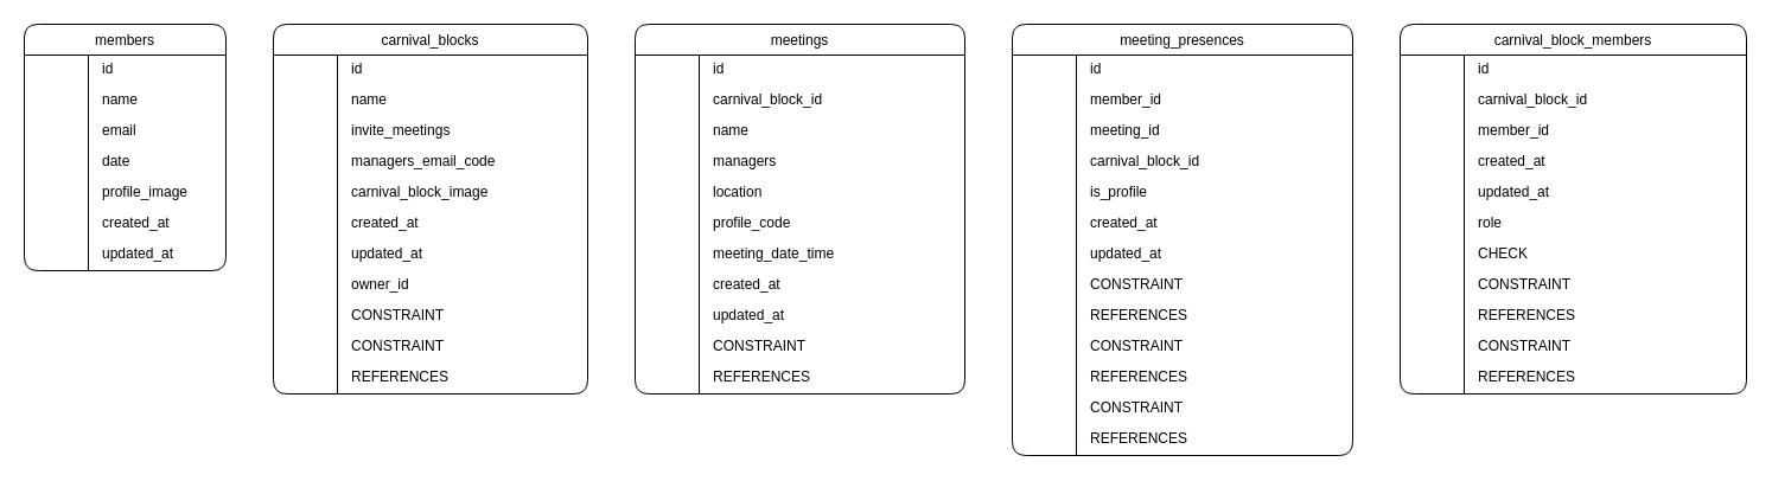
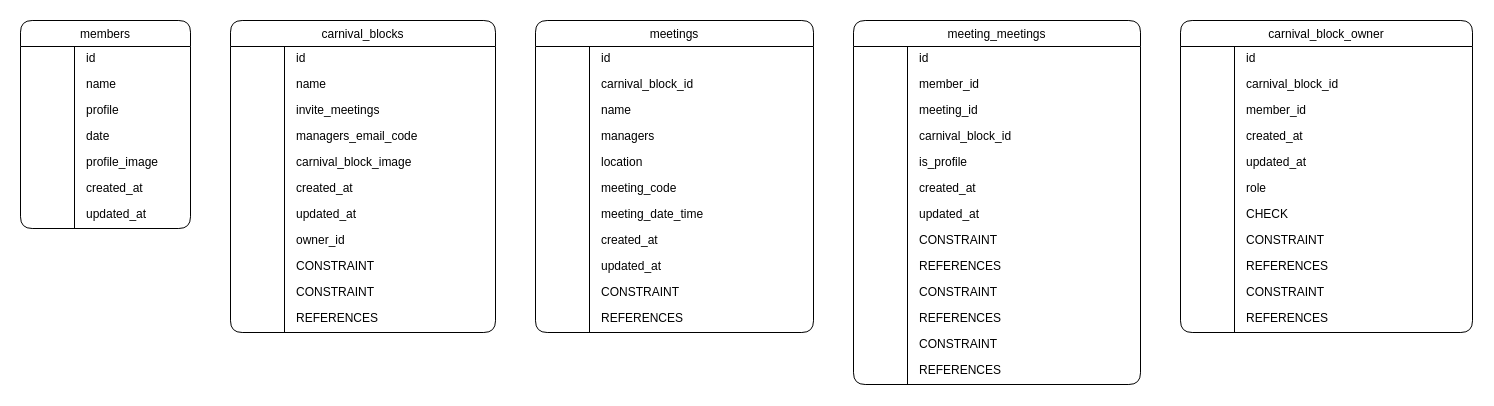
- <mxCell id="63" value="meeting_presences" style="swimlane;fontStyle=0;childLayout=stackLayout;horizontal=1;startSize=26;horizontalStack=0;resizeParent=1;resizeLast=0;collapsible=1;marginBottom=0;swimlaneFillColor=default;align=center;labelBackgroundColor=none;rounded=1;" vertex="1" parent="1"><mxGeometry x="853" y="20" width="287" height="364" as="geometry" /></mxCell>
+ <mxCell id="63" value="meeting_meetings" style="swimlane;fontStyle=0;childLayout=stackLayout;horizontal=1;startSize=26;horizontalStack=0;resizeParent=1;resizeLast=0;collapsible=1;marginBottom=0;swimlaneFillColor=default;align=center;labelBackgroundColor=none;rounded=1;" vertex="1" parent="1"><mxGeometry x="853" y="20" width="287" height="364" as="geometry" /></mxCell>
- <mxCell id="90" value="carnival_block_members" style="swimlane;fontStyle=0;childLayout=stackLayout;horizontal=1;startSize=26;horizontalStack=0;resizeParent=1;resizeLast=0;collapsible=1;marginBottom=0;swimlaneFillColor=default;align=center;labelBackgroundColor=none;rounded=1;" vertex="1" parent="1"><mxGeometry x="1180" y="20" width="292" height="312" as="geometry" /></mxCell>
+ <mxCell id="90" value="carnival_block_owner" style="swimlane;fontStyle=0;childLayout=stackLayout;horizontal=1;startSize=26;horizontalStack=0;resizeParent=1;resizeLast=0;collapsible=1;marginBottom=0;swimlaneFillColor=default;align=center;labelBackgroundColor=none;rounded=1;" vertex="1" parent="1"><mxGeometry x="1180" y="20" width="292" height="312" as="geometry" /></mxCell>
- <mxCell id="7" value="email" style="shape=partialRectangle;top=0;left=0;right=0;bottom=0;align=left;verticalAlign=top;spacingTop=-2;fillColor=none;spacingLeft=64;spacingRight=4;overflow=hidden;rotatable=0;points=[[0,0.5],[1,0.5]];portConstraint=eastwest;dropTarget=0;labelBackgroundColor=none;rounded=1;" vertex="1" parent="2"><mxGeometry y="78" width="170" height="26" as="geometry" /></mxCell>
+ <mxCell id="7" value="profile" style="shape=partialRectangle;top=0;left=0;right=0;bottom=0;align=left;verticalAlign=top;spacingTop=-2;fillColor=none;spacingLeft=64;spacingRight=4;overflow=hidden;rotatable=0;points=[[0,0.5],[1,0.5]];portConstraint=eastwest;dropTarget=0;labelBackgroundColor=none;rounded=1;" vertex="1" parent="2"><mxGeometry y="78" width="170" height="26" as="geometry" /></mxCell>
- <mxCell id="51" value="profile_code" style="shape=partialRectangle;top=0;left=0;right=0;bottom=0;align=left;verticalAlign=top;spacingTop=-2;fillColor=none;spacingLeft=64;spacingRight=4;overflow=hidden;rotatable=0;points=[[0,0.5],[1,0.5]];portConstraint=eastwest;dropTarget=0;labelBackgroundColor=none;rounded=1;" vertex="1" parent="40"><mxGeometry y="156" width="278" height="26" as="geometry" /></mxCell>
+ <mxCell id="51" value="meeting_code" style="shape=partialRectangle;top=0;left=0;right=0;bottom=0;align=left;verticalAlign=top;spacingTop=-2;fillColor=none;spacingLeft=64;spacingRight=4;overflow=hidden;rotatable=0;points=[[0,0.5],[1,0.5]];portConstraint=eastwest;dropTarget=0;labelBackgroundColor=none;rounded=1;" vertex="1" parent="40"><mxGeometry y="156" width="278" height="26" as="geometry" /></mxCell>
